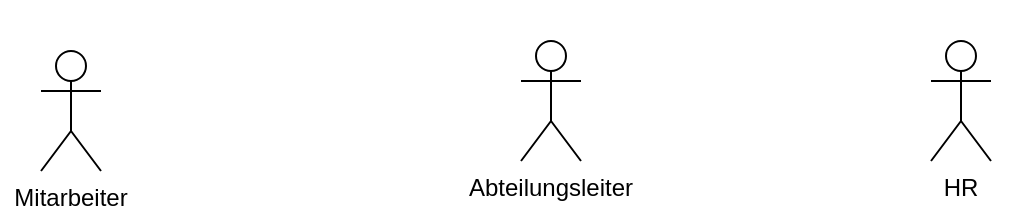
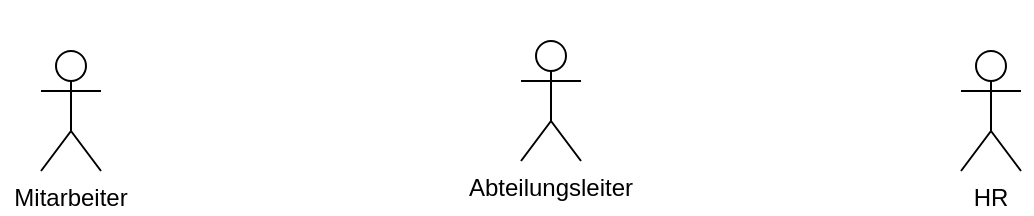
- <mxCell id="4" value="HR" style="shape=umlActor;verticalLabelPosition=bottom;verticalAlign=top;html=1;outlineConnect=0;" vertex="1" parent="1"><mxGeometry x="465" y="20" width="30" height="60" as="geometry" /></mxCell>
+ <mxCell id="4" value="HR" style="shape=umlActor;verticalLabelPosition=bottom;verticalAlign=top;html=1;outlineConnect=0;" vertex="1" parent="1"><mxGeometry x="480" y="25" width="30" height="60" as="geometry" /></mxCell>
